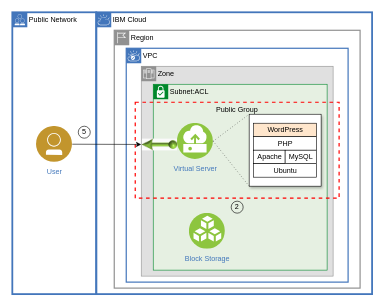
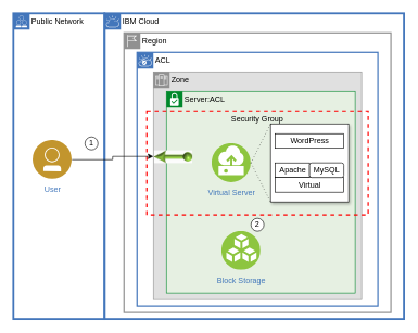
- <mxCell id="5" value="VPC" style="shape=mxgraph.ibm.box;prType=vpc;fontStyle=0;verticalAlign=top;align=left;spacingLeft=32;spacingTop=4;fillColor=none;rounded=0;whiteSpace=wrap;html=1;strokeColor=#4376BB;strokeWidth=2;dashed=0;container=1;spacing=-4;collapsible=0;expand=0;recursiveResize=0;" parent="4" vertex="1"><mxGeometry x="20" y="30" width="370" height="390" as="geometry" /></mxCell>
+ <mxCell id="5" value="ACL" style="shape=mxgraph.ibm.box;prType=vpc;fontStyle=0;verticalAlign=top;align=left;spacingLeft=32;spacingTop=4;fillColor=none;rounded=0;whiteSpace=wrap;html=1;strokeColor=#4376BB;strokeWidth=2;dashed=0;container=1;spacing=-4;collapsible=0;expand=0;recursiveResize=0;" parent="4" vertex="1"><mxGeometry x="20" y="30" width="370" height="390" as="geometry" /></mxCell>
- <mxCell id="7" value="Subnet:ACL" style="shape=mxgraph.ibm.box;prType=subnet;fontStyle=0;verticalAlign=top;align=left;spacingLeft=32;spacingTop=4;fillColor=#E6F0E2;rounded=0;whiteSpace=wrap;html=1;strokeColor=#00882B;strokeWidth=1;dashed=0;container=1;spacing=-4;collapsible=0;expand=0;recursiveResize=0;" parent="6" vertex="1"><mxGeometry x="20" y="30" width="290" height="310" as="geometry" /></mxCell>
+ <mxCell id="7" value="Server:ACL" style="shape=mxgraph.ibm.box;prType=subnet;fontStyle=0;verticalAlign=top;align=left;spacingLeft=32;spacingTop=4;fillColor=#E6F0E2;rounded=0;whiteSpace=wrap;html=1;strokeColor=#00882B;strokeWidth=1;dashed=0;container=1;spacing=-4;collapsible=0;expand=0;recursiveResize=0;" parent="6" vertex="1"><mxGeometry x="20" y="30" width="290" height="310" as="geometry" /></mxCell>
- <mxCell id="8" value="Public Group" style="fontStyle=0;verticalAlign=top;align=center;spacingTop=-2;fillColor=none;rounded=0;whiteSpace=wrap;html=1;strokeColor=#FF0000;strokeWidth=2;dashed=1;container=1;collapsible=0;expand=0;recursiveResize=0;" parent="7" vertex="1"><mxGeometry x="-30" y="30" width="340" height="160" as="geometry" /></mxCell>
+ <mxCell id="8" value="Security Group" style="fontStyle=0;verticalAlign=top;align=center;spacingTop=-2;fillColor=none;rounded=0;whiteSpace=wrap;html=1;strokeColor=#FF0000;strokeWidth=2;dashed=1;container=1;collapsible=0;expand=0;recursiveResize=0;" parent="7" vertex="1"><mxGeometry x="-30" y="30" width="340" height="160" as="geometry" /></mxCell>
- <mxCell id="14" value="WordPress" style="rounded=0;whiteSpace=wrap;html=1;fillColor=#ffe6cc;" parent="13" vertex="1"><mxGeometry width="105" height="22.5" as="geometry" /></mxCell>
+ <mxCell id="14" value="WordPress" style="rounded=0;whiteSpace=wrap;html=1;" parent="13" vertex="1"><mxGeometry width="105" height="22.5" as="geometry" /></mxCell>
- <mxCell id="25" value="5" style="ellipse;whiteSpace=wrap;html=1;aspect=fixed;labelBackgroundColor=none;" parent="23" vertex="1"><mxGeometry x="110" y="190" width="20" height="20" as="geometry" /></mxCell>
+ <mxCell id="25" value="1" style="ellipse;whiteSpace=wrap;html=1;aspect=fixed;labelBackgroundColor=none;" parent="23" vertex="1"><mxGeometry x="110" y="190" width="20" height="20" as="geometry" /></mxCell>
- <mxCell id="9" value="Virtual Server" style="aspect=fixed;perimeter=ellipsePerimeter;html=1;align=center;shadow=0;dashed=0;fontColor=#4277BB;fontSize=12;spacingTop=3;image;image=img/lib/ibm/vpc/Instance.svg;labelBackgroundColor=none;" parent="8" vertex="1"><mxGeometry x="70" y="35" width="60" height="60" as="geometry" /></mxCell>
+ <mxCell id="9" value="Virtual Server" style="aspect=fixed;perimeter=ellipsePerimeter;html=1;align=center;shadow=0;dashed=0;fontColor=#4277BB;fontSize=12;spacingTop=3;image;image=img/lib/ibm/vpc/Instance.svg;labelBackgroundColor=none;" parent="8" vertex="1"><mxGeometry x="100" y="50" width="60" height="60" as="geometry" /></mxCell>
- <mxCell id="24" value="User" style="aspect=fixed;perimeter=ellipsePerimeter;html=1;align=center;shadow=0;dashed=0;fontColor=#4277BB;labelBackgroundColor=#ffffff;fontSize=12;spacingTop=3;image;image=img/lib/ibm/users/user.svg;" parent="23" vertex="1"><mxGeometry x="40" y="190" width="60" height="60" as="geometry" /></mxCell>
+ <mxCell id="24" value="User" style="aspect=fixed;perimeter=ellipsePerimeter;html=1;align=center;shadow=0;dashed=0;fontColor=#4277BB;labelBackgroundColor=#ffffff;fontSize=12;spacingTop=3;image;image=img/lib/ibm/users/user.svg;" parent="23" vertex="1"><mxGeometry x="30" y="195" width="60" height="60" as="geometry" /></mxCell>
- <mxCell id="15" value="PHP" style="rounded=0;whiteSpace=wrap;html=1;" parent="13" vertex="1"><mxGeometry y="22.5" width="105" height="22.5" as="geometry" /></mxCell>
- <mxCell id="18" value="MySQL" style="rounded=0;whiteSpace=wrap;html=1;" parent="13" vertex="1"><mxGeometry x="52.5" y="45" width="52.5" height="22.5" as="geometry" /></mxCell>
+ <mxCell id="18" value="MySQL" style="whiteSpace=wrap;html=1;rounded=1;" parent="13" vertex="1"><mxGeometry x="52.5" y="45" width="52.5" height="22.5" as="geometry" /></mxCell>
- <mxCell id="17" value="Ubuntu" style="rounded=0;whiteSpace=wrap;html=1;" parent="13" vertex="1"><mxGeometry y="67.5" width="105" height="22.5" as="geometry" /></mxCell>
+ <mxCell id="17" value="Virtual" style="rounded=0;whiteSpace=wrap;html=1;" parent="13" vertex="1"><mxGeometry y="67.5" width="105" height="22.5" as="geometry" /></mxCell>
- <mxCell id="22" value="2" style="ellipse;whiteSpace=wrap;html=1;aspect=fixed;labelBackgroundColor=none;fillColor=#e6f0e2;" parent="7" vertex="1"><mxGeometry x="130" y="195" width="20" height="20" as="geometry" /></mxCell>
+ <mxCell id="22" value="2" style="ellipse;whiteSpace=wrap;html=1;aspect=fixed;labelBackgroundColor=none;" parent="7" vertex="1"><mxGeometry x="130" y="195" width="20" height="20" as="geometry" /></mxCell>
- <mxCell id="21" value="Block Storage" style="aspect=fixed;perimeter=ellipsePerimeter;html=1;align=center;shadow=0;dashed=0;fontColor=#4277BB;fontSize=12;spacingTop=3;image;image=img/lib/ibm/vpc/BlockStorage.svg;labelBackgroundColor=none;" parent="7" vertex="1"><mxGeometry x="60" y="215" width="60" height="60" as="geometry" /></mxCell>
+ <mxCell id="21" value="Block Storage" style="aspect=fixed;perimeter=ellipsePerimeter;html=1;align=center;shadow=0;dashed=0;fontColor=#4277BB;fontSize=12;spacingTop=3;image;image=img/lib/ibm/vpc/BlockStorage.svg;labelBackgroundColor=none;" parent="7" vertex="1"><mxGeometry x="85" y="215" width="60" height="60" as="geometry" /></mxCell>
